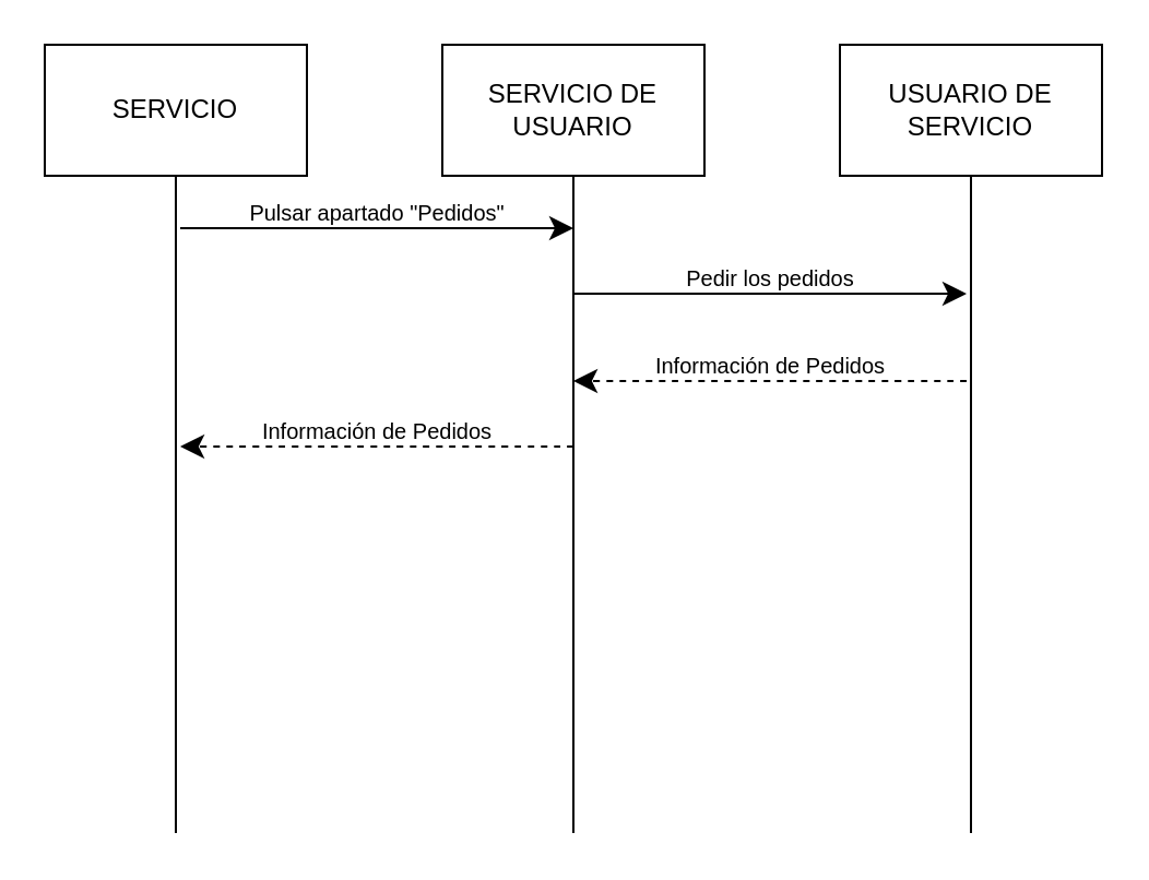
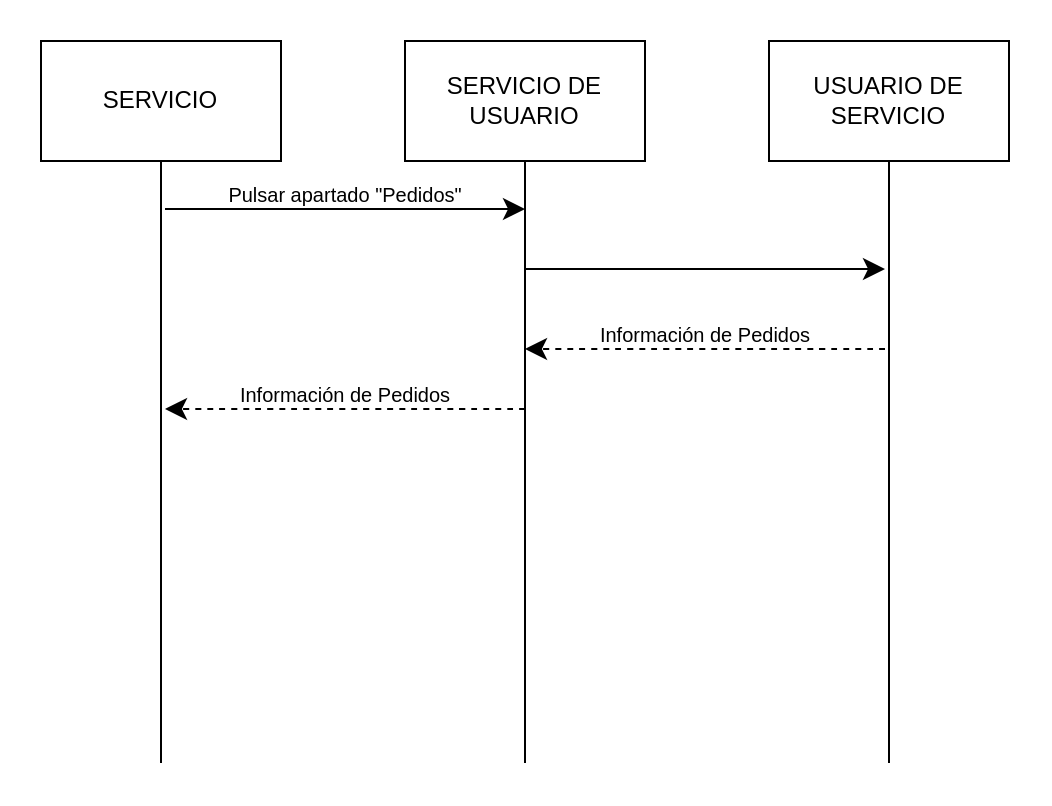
- <mxCell id="11" value="&lt;font style=&quot;font-size: 10px;&quot;&gt;Pedir los pedidos&lt;/font&gt;" style="text;html=1;align=center;verticalAlign=middle;resizable=0;points=[];autosize=1;strokeColor=none;fillColor=none;fontSize=16;" vertex="1" parent="1"><mxGeometry x="302" y="110" width="100" height="30" as="geometry" /></mxCell>
